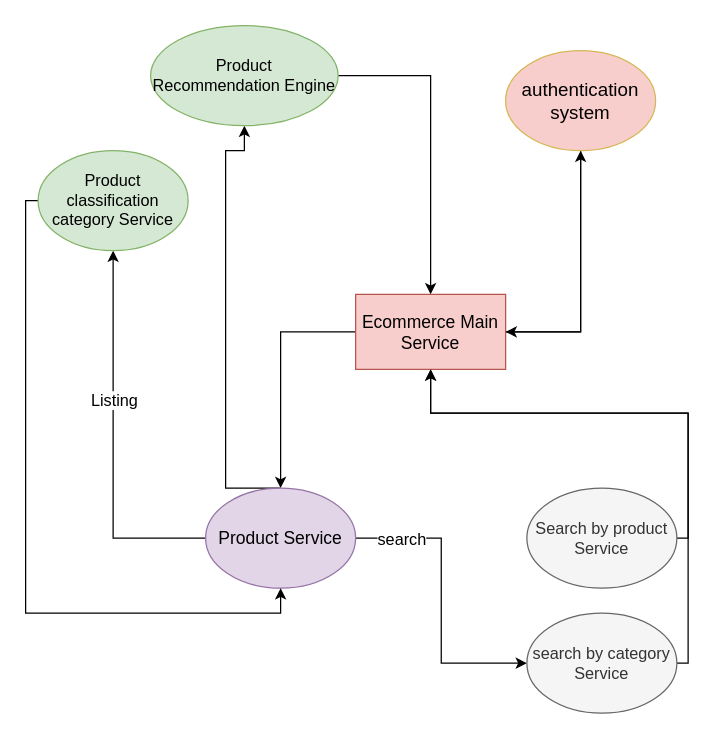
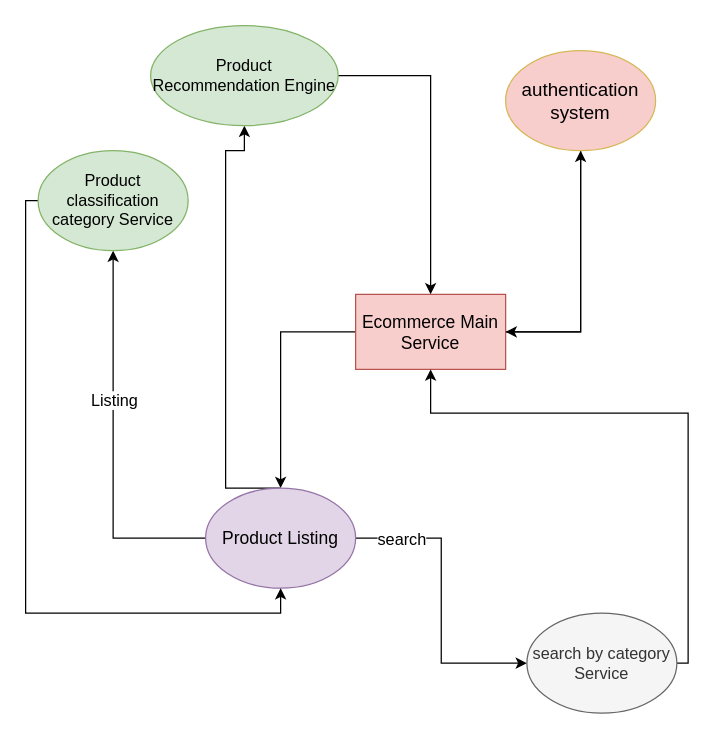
- <mxCell id="12" value="&lt;font style=&quot;font-size: 14px;&quot;&gt;Product Service&lt;br&gt;&lt;/font&gt;" style="ellipse;whiteSpace=wrap;html=1;fillColor=#e1d5e7;strokeColor=#9673a6;" parent="1" vertex="1"><mxGeometry x="164" y="390" width="120" height="80" as="geometry" /></mxCell>
+ <mxCell id="12" value="&lt;font style=&quot;font-size: 14px;&quot;&gt;Product Listing&lt;br&gt;&lt;/font&gt;" style="ellipse;whiteSpace=wrap;html=1;fillColor=#e1d5e7;strokeColor=#9673a6;" parent="1" vertex="1"><mxGeometry x="164" y="390" width="120" height="80" as="geometry" /></mxCell>
- <mxCell id="16" value="&lt;font style=&quot;font-size: 13px;&quot;&gt;Search by product Service&lt;br&gt;&lt;/font&gt;" style="ellipse;whiteSpace=wrap;html=1;fillColor=#f5f5f5;fontColor=#333333;strokeColor=#666666;" parent="1" vertex="1"><mxGeometry x="421" y="390" width="120" height="80" as="geometry" /></mxCell>
- <mxCell id="15" style="edgeStyle=orthogonalEdgeStyle;rounded=0;orthogonalLoop=1;jettySize=auto;html=1;exitX=1;exitY=0.5;exitDx=0;exitDy=0;entryX=0.5;entryY=1;entryDx=0;entryDy=0;" parent="1" source="16" target="4" edge="1"><mxGeometry relative="1" as="geometry"><Array as="points"><mxPoint x="550" y="430" /><mxPoint x="550" y="330" /><mxPoint x="344" y="330" /></Array></mxGeometry></mxCell>
